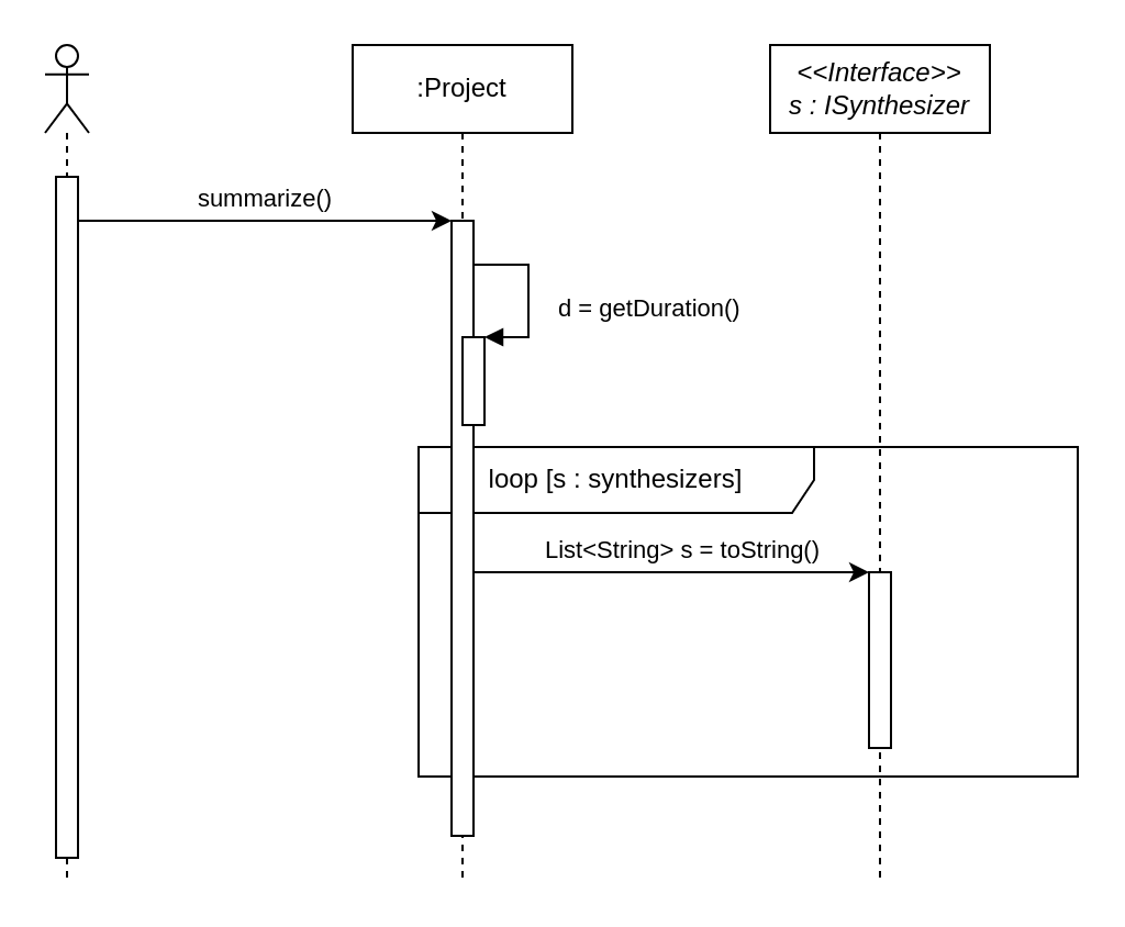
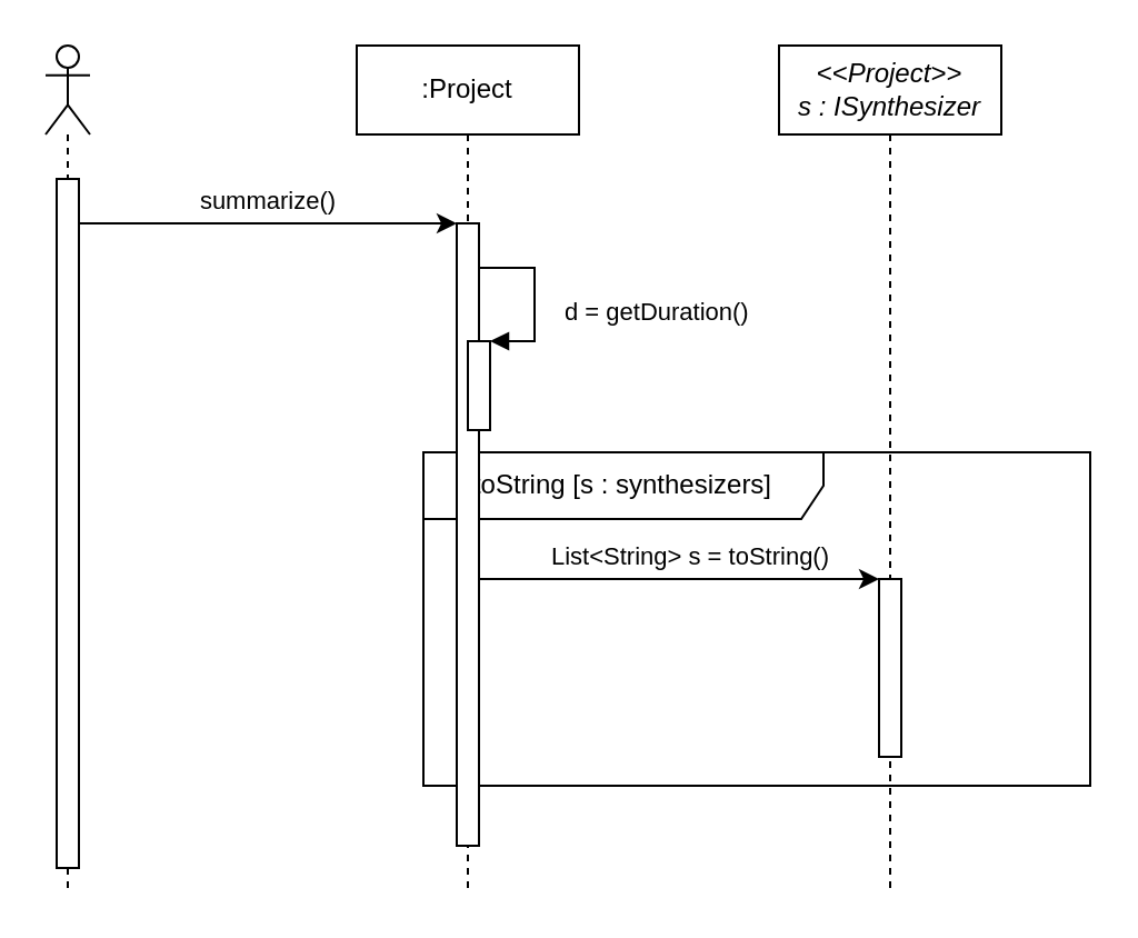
- <mxCell id="10" value="&amp;lt;&amp;lt;Interface&amp;gt;&amp;gt;&lt;br&gt;s : ISynthesizer" style="shape=umlLifeline;perimeter=lifelinePerimeter;whiteSpace=wrap;html=1;container=1;collapsible=0;recursiveResize=0;outlineConnect=0;fontStyle=2" vertex="1" parent="1"><mxGeometry x="350" y="20" width="100" height="380" as="geometry" /></mxCell>
+ <mxCell id="10" value="&amp;lt;&amp;lt;Project&amp;gt;&amp;gt;&lt;br&gt;s : ISynthesizer" style="shape=umlLifeline;perimeter=lifelinePerimeter;whiteSpace=wrap;html=1;container=1;collapsible=0;recursiveResize=0;outlineConnect=0;fontStyle=2" vertex="1" parent="1"><mxGeometry x="350" y="20" width="100" height="380" as="geometry" /></mxCell>
- <mxCell id="2" value="loop [s : synthesizers]" style="shape=umlFrame;whiteSpace=wrap;html=1;width=180;height=30;" vertex="1" parent="1"><mxGeometry x="190" y="203" width="300" height="150" as="geometry" /></mxCell>
+ <mxCell id="2" value="toString [s : synthesizers]" style="shape=umlFrame;whiteSpace=wrap;html=1;width=180;height=30;" vertex="1" parent="1"><mxGeometry x="190" y="203" width="300" height="150" as="geometry" /></mxCell>
